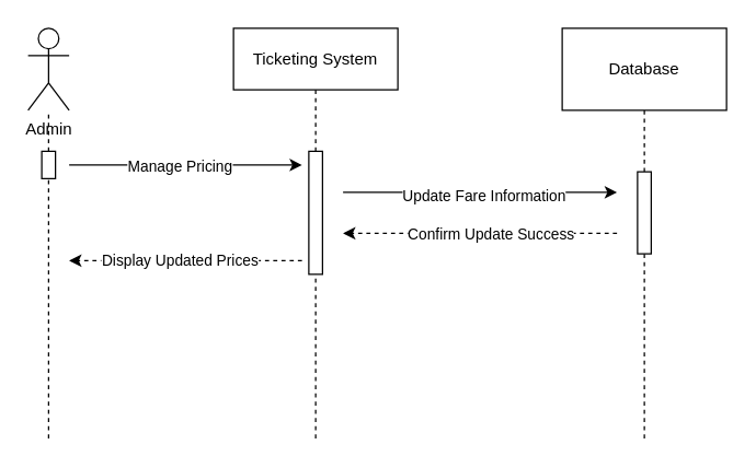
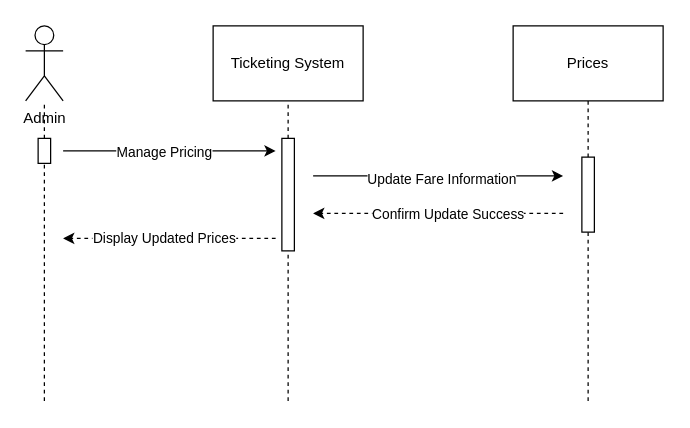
- <mxCell id="3" value="Ticketing System" style="rounded=0;whiteSpace=wrap;html=1;" vertex="1" parent="1"><mxGeometry x="170" y="20" width="120" height="45" as="geometry" /></mxCell>
+ <mxCell id="3" value="Ticketing System" style="rounded=0;whiteSpace=wrap;html=1;" vertex="1" parent="1"><mxGeometry x="170" y="20" width="120" height="60" as="geometry" /></mxCell>
- <mxCell id="4" value="Database" style="rounded=0;whiteSpace=wrap;html=1;" vertex="1" parent="1"><mxGeometry x="410" y="20" width="120" height="60" as="geometry" /></mxCell>
+ <mxCell id="4" value="Prices" style="rounded=0;whiteSpace=wrap;html=1;" vertex="1" parent="1"><mxGeometry x="410" y="20" width="120" height="60" as="geometry" /></mxCell>
